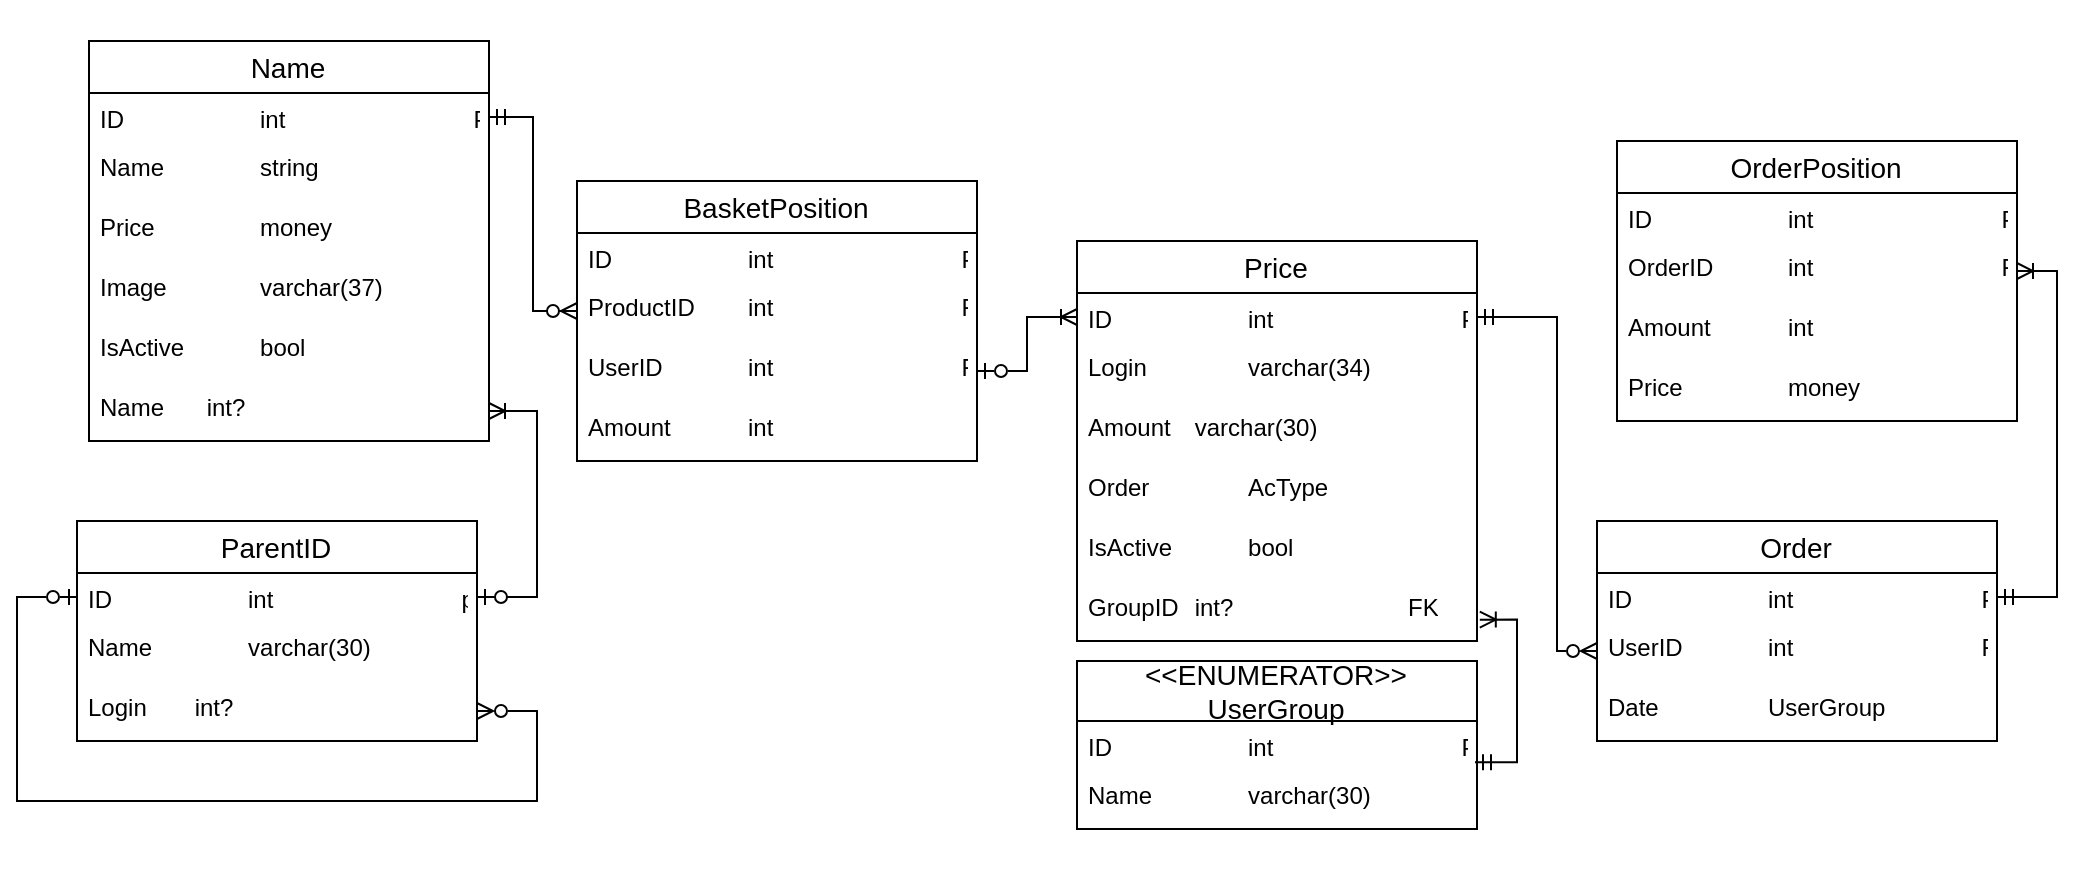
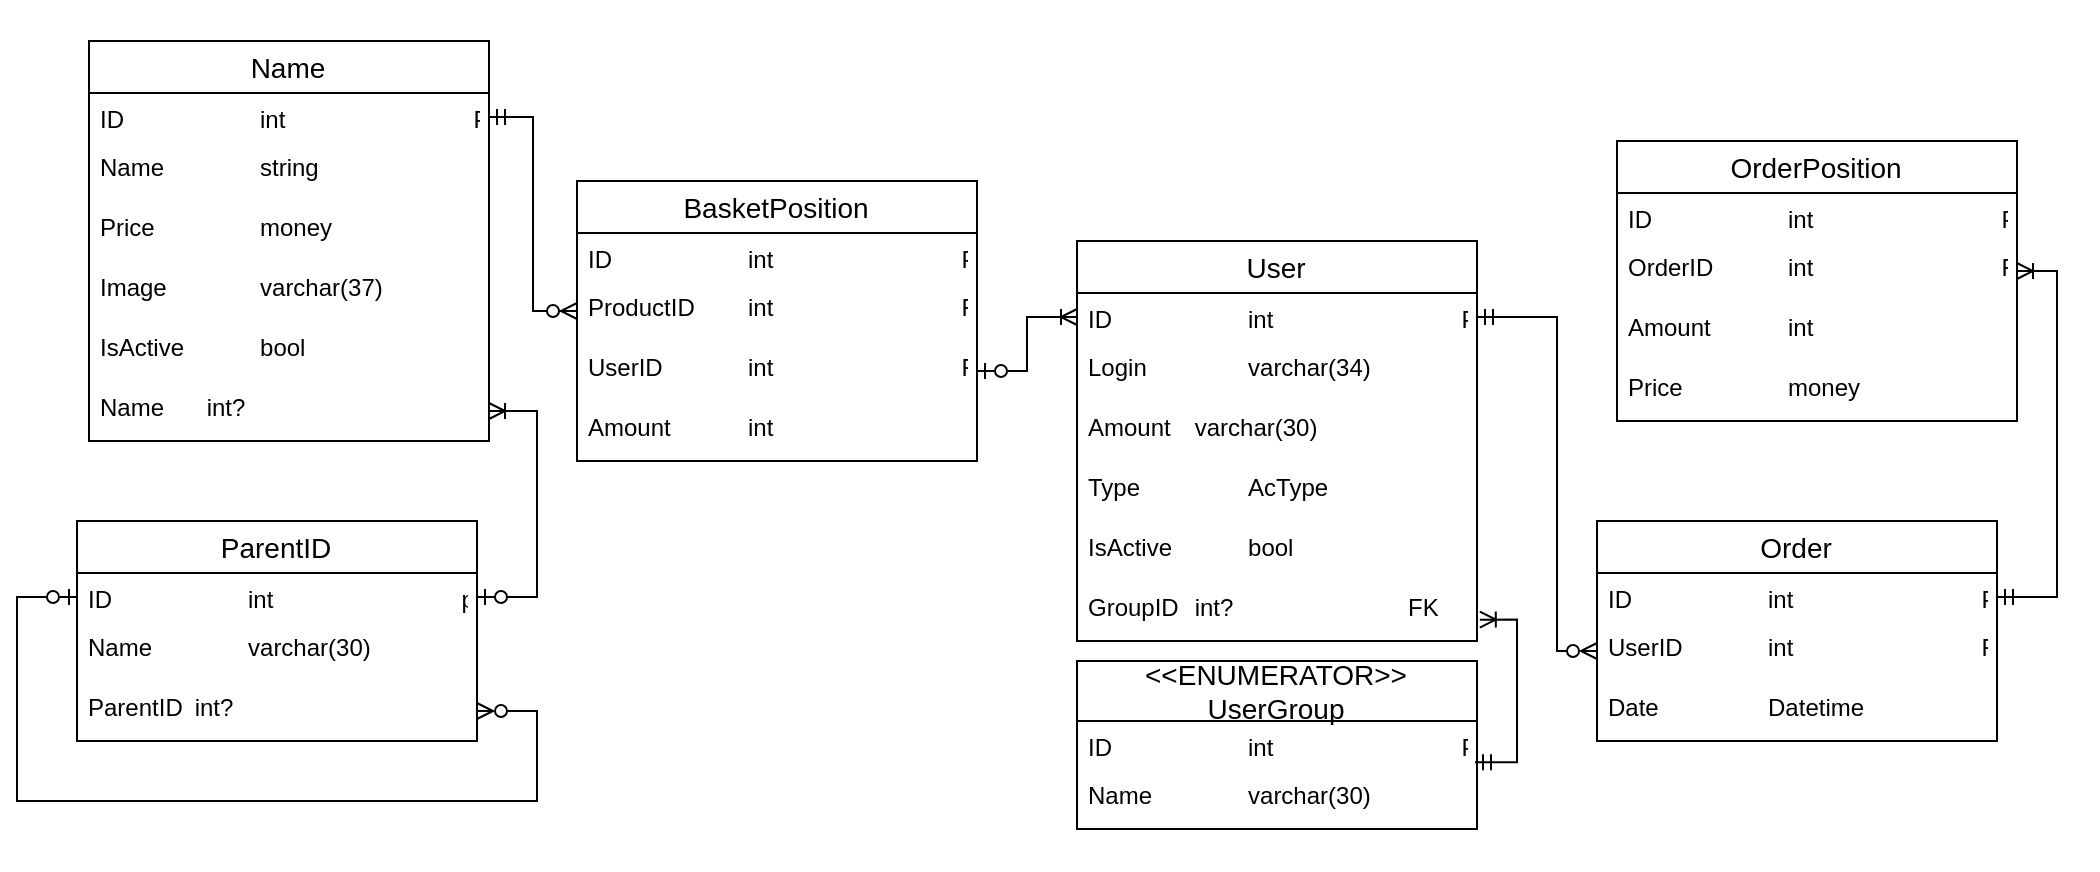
- <mxCell id="14" value="Price" style="swimlane;fontStyle=0;childLayout=stackLayout;horizontal=1;startSize=26;horizontalStack=0;resizeParent=1;resizeParentMax=0;resizeLast=0;collapsible=1;marginBottom=0;align=center;fontSize=14;" parent="1" vertex="1"><mxGeometry x="520" y="120" width="200" height="200" as="geometry"><mxRectangle x="-110" y="80" width="90" height="30" as="alternateBounds" /></mxGeometry></mxCell>
+ <mxCell id="14" value="User" style="swimlane;fontStyle=0;childLayout=stackLayout;horizontal=1;startSize=26;horizontalStack=0;resizeParent=1;resizeParentMax=0;resizeLast=0;collapsible=1;marginBottom=0;align=center;fontSize=14;" parent="1" vertex="1"><mxGeometry x="520" y="120" width="200" height="200" as="geometry"><mxRectangle x="-110" y="80" width="90" height="30" as="alternateBounds" /></mxGeometry></mxCell>
- <mxCell id="18" value="&lt;div&gt;Order&lt;span style=&quot;white-space: pre;&quot;&gt;&#09;&lt;/span&gt;&lt;span style=&quot;white-space: pre;&quot;&gt;&#09;AcType&lt;/span&gt;&lt;/div&gt;&lt;div&gt;&lt;span style=&quot;white-space: pre;&quot;&gt;&lt;br&gt;&lt;/span&gt;&lt;/div&gt;" style="text;strokeColor=none;fillColor=none;spacingLeft=4;spacingRight=4;overflow=hidden;rotatable=0;points=[[0,0.5],[1,0.5]];portConstraint=eastwest;fontSize=12;whiteSpace=wrap;html=1;" parent="14" vertex="1"><mxGeometry y="110" width="200" height="30" as="geometry" /></mxCell>
+ <mxCell id="18" value="&lt;div&gt;Type&lt;span style=&quot;white-space: pre;&quot;&gt;&#09;&lt;/span&gt;&lt;span style=&quot;white-space: pre;&quot;&gt;&#09;AcType&lt;/span&gt;&lt;/div&gt;&lt;div&gt;&lt;span style=&quot;white-space: pre;&quot;&gt;&lt;br&gt;&lt;/span&gt;&lt;/div&gt;" style="text;strokeColor=none;fillColor=none;spacingLeft=4;spacingRight=4;overflow=hidden;rotatable=0;points=[[0,0.5],[1,0.5]];portConstraint=eastwest;fontSize=12;whiteSpace=wrap;html=1;" parent="14" vertex="1"><mxGeometry y="110" width="200" height="30" as="geometry" /></mxCell>
- <mxCell id="12" value="&lt;div&gt;Login&lt;span style=&quot;white-space: pre;&quot;&gt;&#09;&lt;/span&gt;int?&lt;/div&gt;&lt;div&gt;&lt;br&gt;&lt;/div&gt;" style="text;strokeColor=none;fillColor=none;spacingLeft=4;spacingRight=4;overflow=hidden;rotatable=0;points=[[0,0.5],[1,0.5]];portConstraint=eastwest;fontSize=12;whiteSpace=wrap;html=1;" parent="9" vertex="1"><mxGeometry y="80" width="200" height="30" as="geometry" /></mxCell>
+ <mxCell id="12" value="&lt;div&gt;ParentID&lt;span style=&quot;white-space: pre;&quot;&gt;&#09;&lt;/span&gt;int?&lt;/div&gt;&lt;div&gt;&lt;br&gt;&lt;/div&gt;" style="text;strokeColor=none;fillColor=none;spacingLeft=4;spacingRight=4;overflow=hidden;rotatable=0;points=[[0,0.5],[1,0.5]];portConstraint=eastwest;fontSize=12;whiteSpace=wrap;html=1;" parent="9" vertex="1"><mxGeometry y="80" width="200" height="30" as="geometry" /></mxCell>
- <mxCell id="29" value="Date&lt;span style=&quot;white-space: pre;&quot;&gt;&#09;&lt;/span&gt;&lt;span style=&quot;white-space: pre;&quot;&gt;&#09;&lt;/span&gt;UserGroup" style="text;strokeColor=none;fillColor=none;spacingLeft=4;spacingRight=4;overflow=hidden;rotatable=0;points=[[0,0.5],[1,0.5]];portConstraint=eastwest;fontSize=12;whiteSpace=wrap;html=1;" parent="26" vertex="1"><mxGeometry y="80" width="200" height="30" as="geometry" /></mxCell>
+ <mxCell id="29" value="Date&lt;span style=&quot;white-space: pre;&quot;&gt;&#09;&lt;/span&gt;&lt;span style=&quot;white-space: pre;&quot;&gt;&#09;&lt;/span&gt;Datetime" style="text;strokeColor=none;fillColor=none;spacingLeft=4;spacingRight=4;overflow=hidden;rotatable=0;points=[[0,0.5],[1,0.5]];portConstraint=eastwest;fontSize=12;whiteSpace=wrap;html=1;" parent="26" vertex="1"><mxGeometry y="80" width="200" height="30" as="geometry" /></mxCell>
